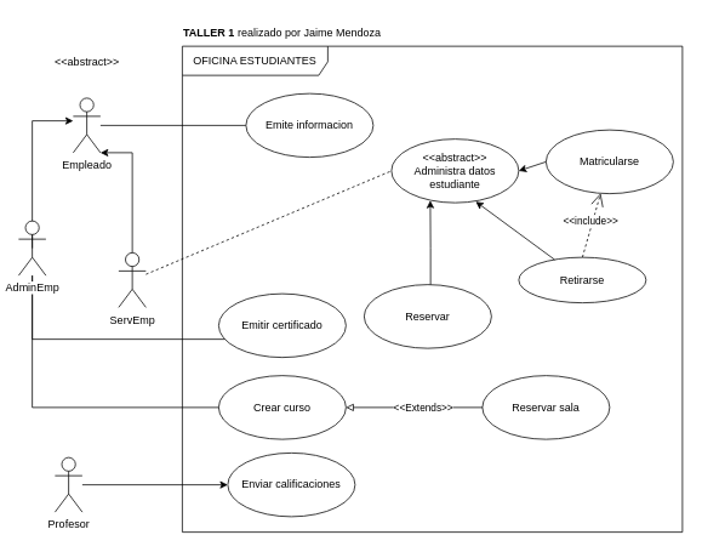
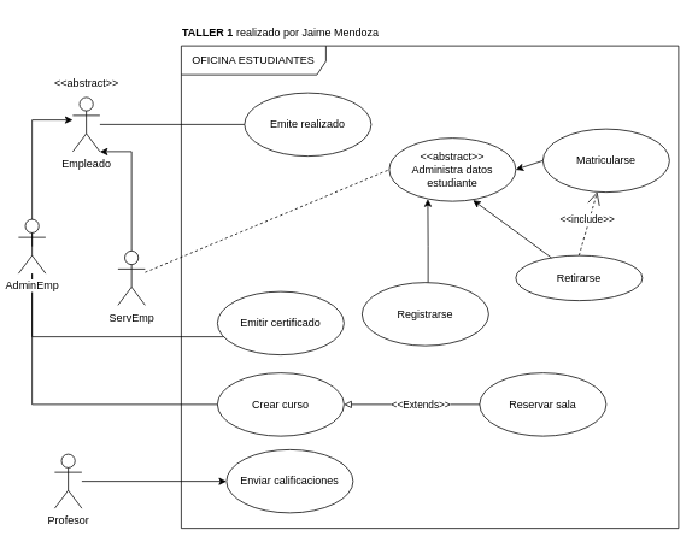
- <mxCell id="12" value="&amp;lt;&amp;lt;abstract&amp;gt;&amp;gt;" style="text;html=1;align=center;verticalAlign=middle;resizable=0;points=[];autosize=1;" parent="1" vertex="1"><mxGeometry x="50" y="57" width="90" height="20" as="geometry" /></mxCell>
+ <mxCell id="12" value="&amp;lt;&amp;lt;abstract&amp;gt;&amp;gt;" style="text;html=1;align=center;verticalAlign=middle;resizable=0;points=[];autosize=1;" parent="1" vertex="1"><mxGeometry x="50" y="82" width="90" height="20" as="geometry" /></mxCell>
- <mxCell id="21" value="Emite informacion" style="ellipse;whiteSpace=wrap;html=1;" parent="1" vertex="1"><mxGeometry x="270" y="102" width="140" height="70" as="geometry" /></mxCell>
+ <mxCell id="21" value="Emite realizado" style="ellipse;whiteSpace=wrap;html=1;" parent="1" vertex="1"><mxGeometry x="270" y="102" width="140" height="70" as="geometry" /></mxCell>
- <mxCell id="18" value="Reservar" style="ellipse;whiteSpace=wrap;html=1;" parent="1" vertex="1"><mxGeometry x="400" y="312" width="140" height="70" as="geometry" /></mxCell>
+ <mxCell id="18" value="Registrarse" style="ellipse;whiteSpace=wrap;html=1;" parent="1" vertex="1"><mxGeometry x="400" y="312" width="140" height="70" as="geometry" /></mxCell>
